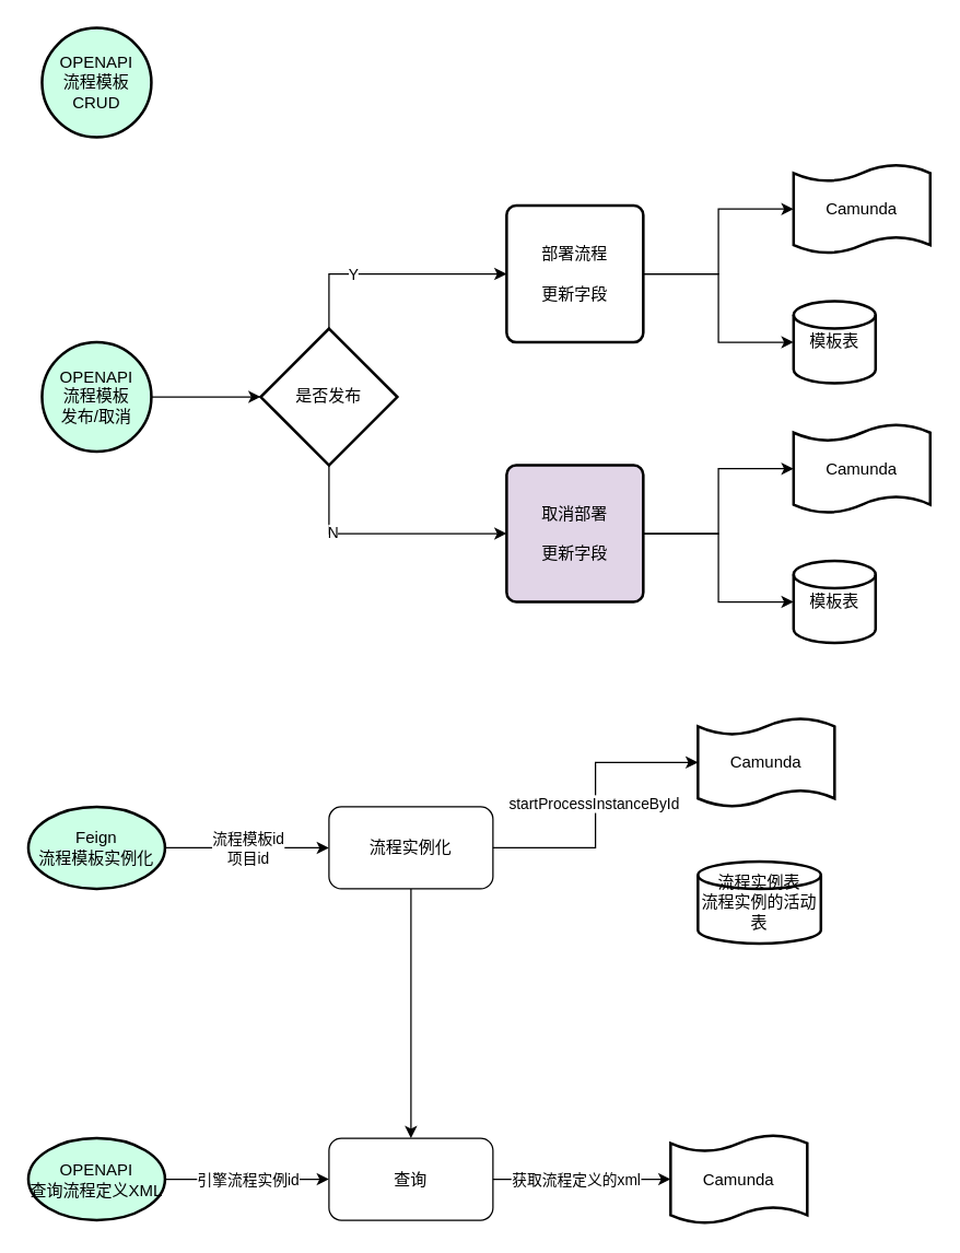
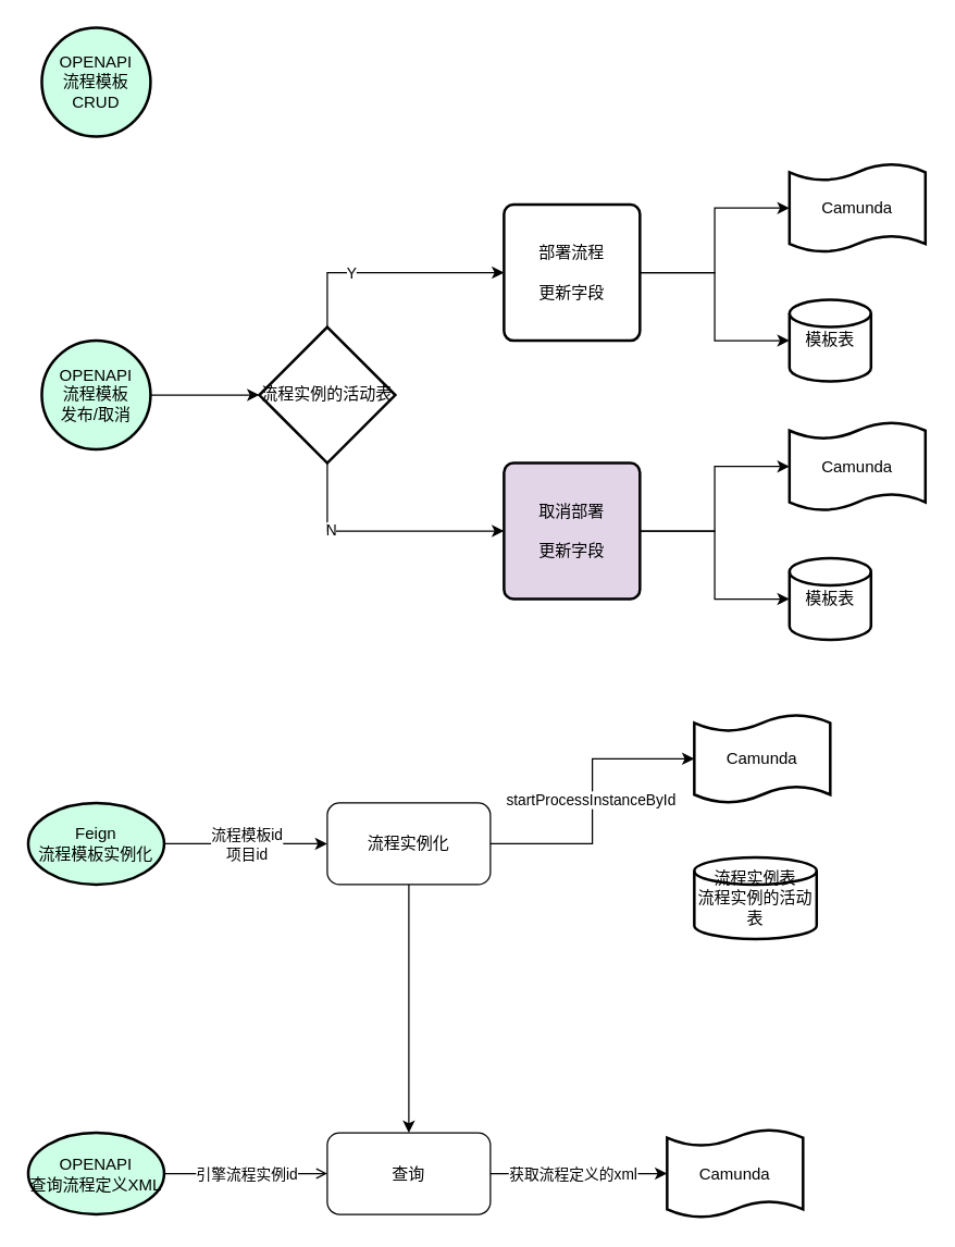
- <mxCell id="9" value="是否发布" style="strokeWidth=2;html=1;shape=mxgraph.flowchart.decision;whiteSpace=wrap;" parent="1" vertex="1"><mxGeometry x="190" y="240" width="100" height="100" as="geometry" /></mxCell>
+ <mxCell id="9" value="流程实例的活动表" style="strokeWidth=2;html=1;shape=mxgraph.flowchart.decision;whiteSpace=wrap;" parent="1" vertex="1"><mxGeometry x="190" y="240" width="100" height="100" as="geometry" /></mxCell>
- <mxCell id="29" style="edgeStyle=orthogonalEdgeStyle;rounded=0;orthogonalLoop=1;jettySize=auto;html=1;" parent="1" source="31" target="32" edge="1"><mxGeometry relative="1" as="geometry" /></mxCell>
+ <mxCell id="29" style="edgeStyle=orthogonalEdgeStyle;rounded=0;orthogonalLoop=1;jettySize=auto;html=1;endArrow=open;" parent="1" source="31" target="32" edge="1"><mxGeometry relative="1" as="geometry" /></mxCell>
